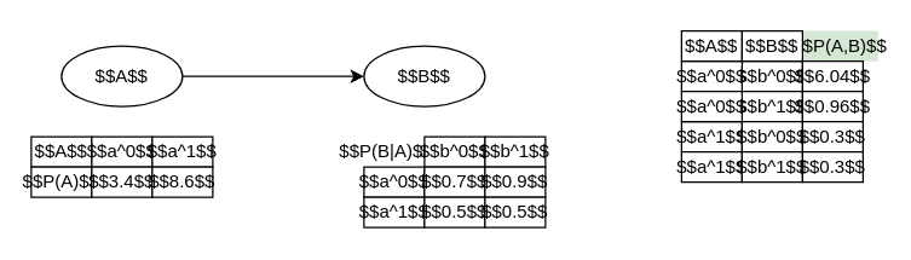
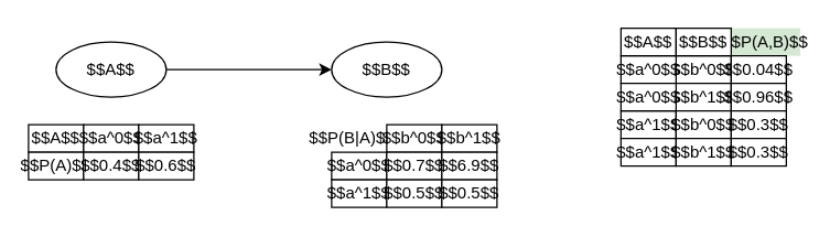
- <mxCell id="24" value="$$6.04$$" style="rounded=0;whiteSpace=wrap;html=1;" parent="1" vertex="1"><mxGeometry x="530" y="40" width="40" height="20" as="geometry" /></mxCell>
+ <mxCell id="24" value="$$0.04$$" style="rounded=0;whiteSpace=wrap;html=1;" parent="1" vertex="1"><mxGeometry x="530" y="40" width="40" height="20" as="geometry" /></mxCell>
- <mxCell id="8" value="$$3.4$$" style="rounded=0;whiteSpace=wrap;html=1;" parent="1" vertex="1"><mxGeometry x="60" y="110" width="40" height="20" as="geometry" /></mxCell>
+ <mxCell id="8" value="$$0.4$$" style="rounded=0;whiteSpace=wrap;html=1;" parent="1" vertex="1"><mxGeometry x="60" y="110" width="40" height="20" as="geometry" /></mxCell>
- <mxCell id="9" value="$$8.6$$" style="rounded=0;whiteSpace=wrap;html=1;" parent="1" vertex="1"><mxGeometry x="100" y="110" width="40" height="20" as="geometry" /></mxCell>
+ <mxCell id="9" value="$$0.6$$" style="rounded=0;whiteSpace=wrap;html=1;" parent="1" vertex="1"><mxGeometry x="100" y="110" width="40" height="20" as="geometry" /></mxCell>
- <mxCell id="16" value="$$0.9$$" style="rounded=0;whiteSpace=wrap;html=1;" parent="1" vertex="1"><mxGeometry x="320" y="110" width="40" height="20" as="geometry" /></mxCell>
+ <mxCell id="16" value="$$6.9$$" style="rounded=0;whiteSpace=wrap;html=1;" parent="1" vertex="1"><mxGeometry x="320" y="110" width="40" height="20" as="geometry" /></mxCell>
